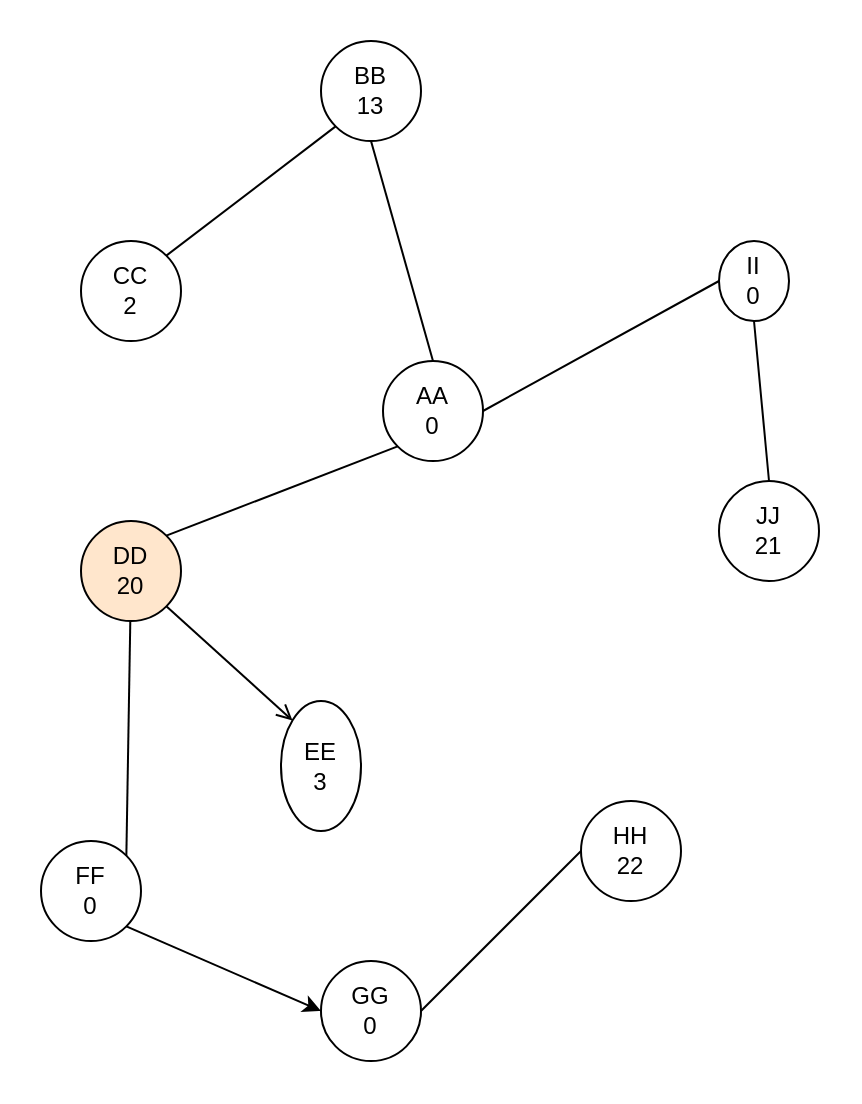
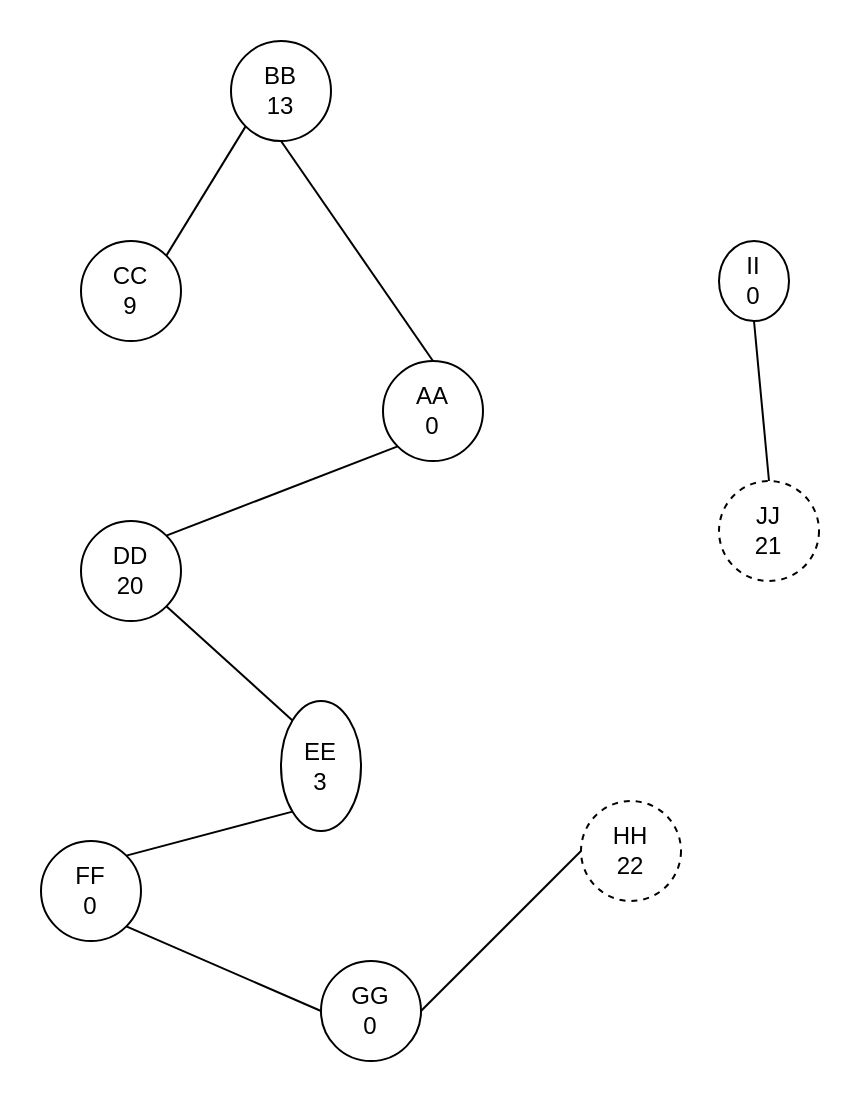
- <mxCell id="3" value="&lt;div&gt;BB&lt;/div&gt;&lt;div&gt;13&lt;br&gt;&lt;/div&gt;" style="ellipse;whiteSpace=wrap;html=1;" parent="1" vertex="1"><mxGeometry x="160" y="20" width="50" height="50" as="geometry" /></mxCell>
+ <mxCell id="3" value="&lt;div&gt;BB&lt;/div&gt;&lt;div&gt;13&lt;br&gt;&lt;/div&gt;" style="ellipse;whiteSpace=wrap;html=1;" parent="1" vertex="1"><mxGeometry x="115" y="20" width="50" height="50" as="geometry" /></mxCell>
- <mxCell id="9" value="&lt;div&gt;CC&lt;/div&gt;&lt;div&gt;2&lt;/div&gt;" style="ellipse;whiteSpace=wrap;html=1;" parent="1" vertex="1"><mxGeometry x="40" y="120" width="50" height="50" as="geometry" /></mxCell>
+ <mxCell id="9" value="&lt;div&gt;CC&lt;/div&gt;&lt;div&gt;9&lt;/div&gt;" style="ellipse;whiteSpace=wrap;html=1;" parent="1" vertex="1"><mxGeometry x="40" y="120" width="50" height="50" as="geometry" /></mxCell>
- <mxCell id="8" value="" style="endArrow=none;html=1;rounded=0;exitX=1;exitY=0.5;exitDx=0;exitDy=0;entryX=0;entryY=0.5;entryDx=0;entryDy=0;" parent="1" source="2" target="5" edge="1"><mxGeometry width="50" height="50" relative="1" as="geometry"><mxPoint x="290.32" y="304" as="sourcePoint" /><mxPoint x="372.32" y="200" as="targetPoint" /></mxGeometry></mxCell>
- <mxCell id="14" value="&lt;div&gt;JJ&lt;/div&gt;&lt;div&gt;21&lt;br&gt;&lt;/div&gt;" style="ellipse;whiteSpace=wrap;html=1;" parent="1" vertex="1"><mxGeometry x="359" y="240" width="50" height="50" as="geometry" /></mxCell>
+ <mxCell id="14" value="&lt;div&gt;JJ&lt;/div&gt;&lt;div&gt;21&lt;br&gt;&lt;/div&gt;" style="ellipse;whiteSpace=wrap;html=1;dashed=1;" parent="1" vertex="1"><mxGeometry x="359" y="240" width="50" height="50" as="geometry" /></mxCell>
- <mxCell id="4" value="&lt;div&gt;DD&lt;/div&gt;&lt;div&gt;20&lt;br&gt;&lt;/div&gt;" style="ellipse;whiteSpace=wrap;html=1;fillColor=#ffe6cc;" parent="1" vertex="1"><mxGeometry x="40" y="260" width="50" height="50" as="geometry" /></mxCell>
+ <mxCell id="4" value="&lt;div&gt;DD&lt;/div&gt;&lt;div&gt;20&lt;br&gt;&lt;/div&gt;" style="ellipse;whiteSpace=wrap;html=1;" parent="1" vertex="1"><mxGeometry x="40" y="260" width="50" height="50" as="geometry" /></mxCell>
- <mxCell id="16" value="" style="endArrow=open;html=1;rounded=0;exitX=1;exitY=1;exitDx=0;exitDy=0;entryX=0;entryY=0;entryDx=0;entryDy=0;" parent="1" source="4" target="10" edge="1"><mxGeometry width="50" height="50" relative="1" as="geometry"><mxPoint x="270" y="230" as="sourcePoint" /><mxPoint x="320" y="180" as="targetPoint" /></mxGeometry></mxCell>
+ <mxCell id="16" value="" style="endArrow=none;html=1;rounded=0;exitX=1;exitY=1;exitDx=0;exitDy=0;entryX=0;entryY=0;entryDx=0;entryDy=0;" parent="1" source="4" target="10" edge="1"><mxGeometry width="50" height="50" relative="1" as="geometry"><mxPoint x="270" y="230" as="sourcePoint" /><mxPoint x="320" y="180" as="targetPoint" /></mxGeometry></mxCell>
- <mxCell id="17" value="" style="endArrow=none;html=1;rounded=0;exitX=1;exitY=0;exitDx=0;exitDy=0;" parent="1" source="11" target="4" edge="1"><mxGeometry width="50" height="50" relative="1" as="geometry"><mxPoint x="270" y="230" as="sourcePoint" /><mxPoint x="320" y="180" as="targetPoint" /></mxGeometry></mxCell>
+ <mxCell id="17" value="" style="endArrow=none;html=1;rounded=0;entryX=0;entryY=1;entryDx=0;entryDy=0;exitX=1;exitY=0;exitDx=0;exitDy=0;" parent="1" source="11" target="10" edge="1"><mxGeometry width="50" height="50" relative="1" as="geometry"><mxPoint x="270" y="230" as="sourcePoint" /><mxPoint x="320" y="180" as="targetPoint" /></mxGeometry></mxCell>
- <mxCell id="13" value="&lt;div&gt;HH&lt;/div&gt;&lt;div&gt;22&lt;br&gt;&lt;/div&gt;" style="ellipse;whiteSpace=wrap;html=1;" parent="1" vertex="1"><mxGeometry x="290" y="400" width="50" height="50" as="geometry" /></mxCell>
+ <mxCell id="13" value="&lt;div&gt;HH&lt;/div&gt;&lt;div&gt;22&lt;br&gt;&lt;/div&gt;" style="ellipse;whiteSpace=wrap;html=1;dashed=1;" parent="1" vertex="1"><mxGeometry x="290" y="400" width="50" height="50" as="geometry" /></mxCell>
- <mxCell id="19" value="" style="endArrow=classic;html=1;rounded=0;exitX=1;exitY=1;exitDx=0;exitDy=0;entryX=0;entryY=0.5;entryDx=0;entryDy=0;" parent="1" source="11" target="12" edge="1"><mxGeometry width="50" height="50" relative="1" as="geometry"><mxPoint x="270" y="230" as="sourcePoint" /><mxPoint x="320" y="180" as="targetPoint" /></mxGeometry></mxCell>
+ <mxCell id="19" value="" style="endArrow=none;html=1;rounded=0;exitX=1;exitY=1;exitDx=0;exitDy=0;entryX=0;entryY=0.5;entryDx=0;entryDy=0;" parent="1" source="11" target="12" edge="1"><mxGeometry width="50" height="50" relative="1" as="geometry"><mxPoint x="270" y="230" as="sourcePoint" /><mxPoint x="320" y="180" as="targetPoint" /></mxGeometry></mxCell>
